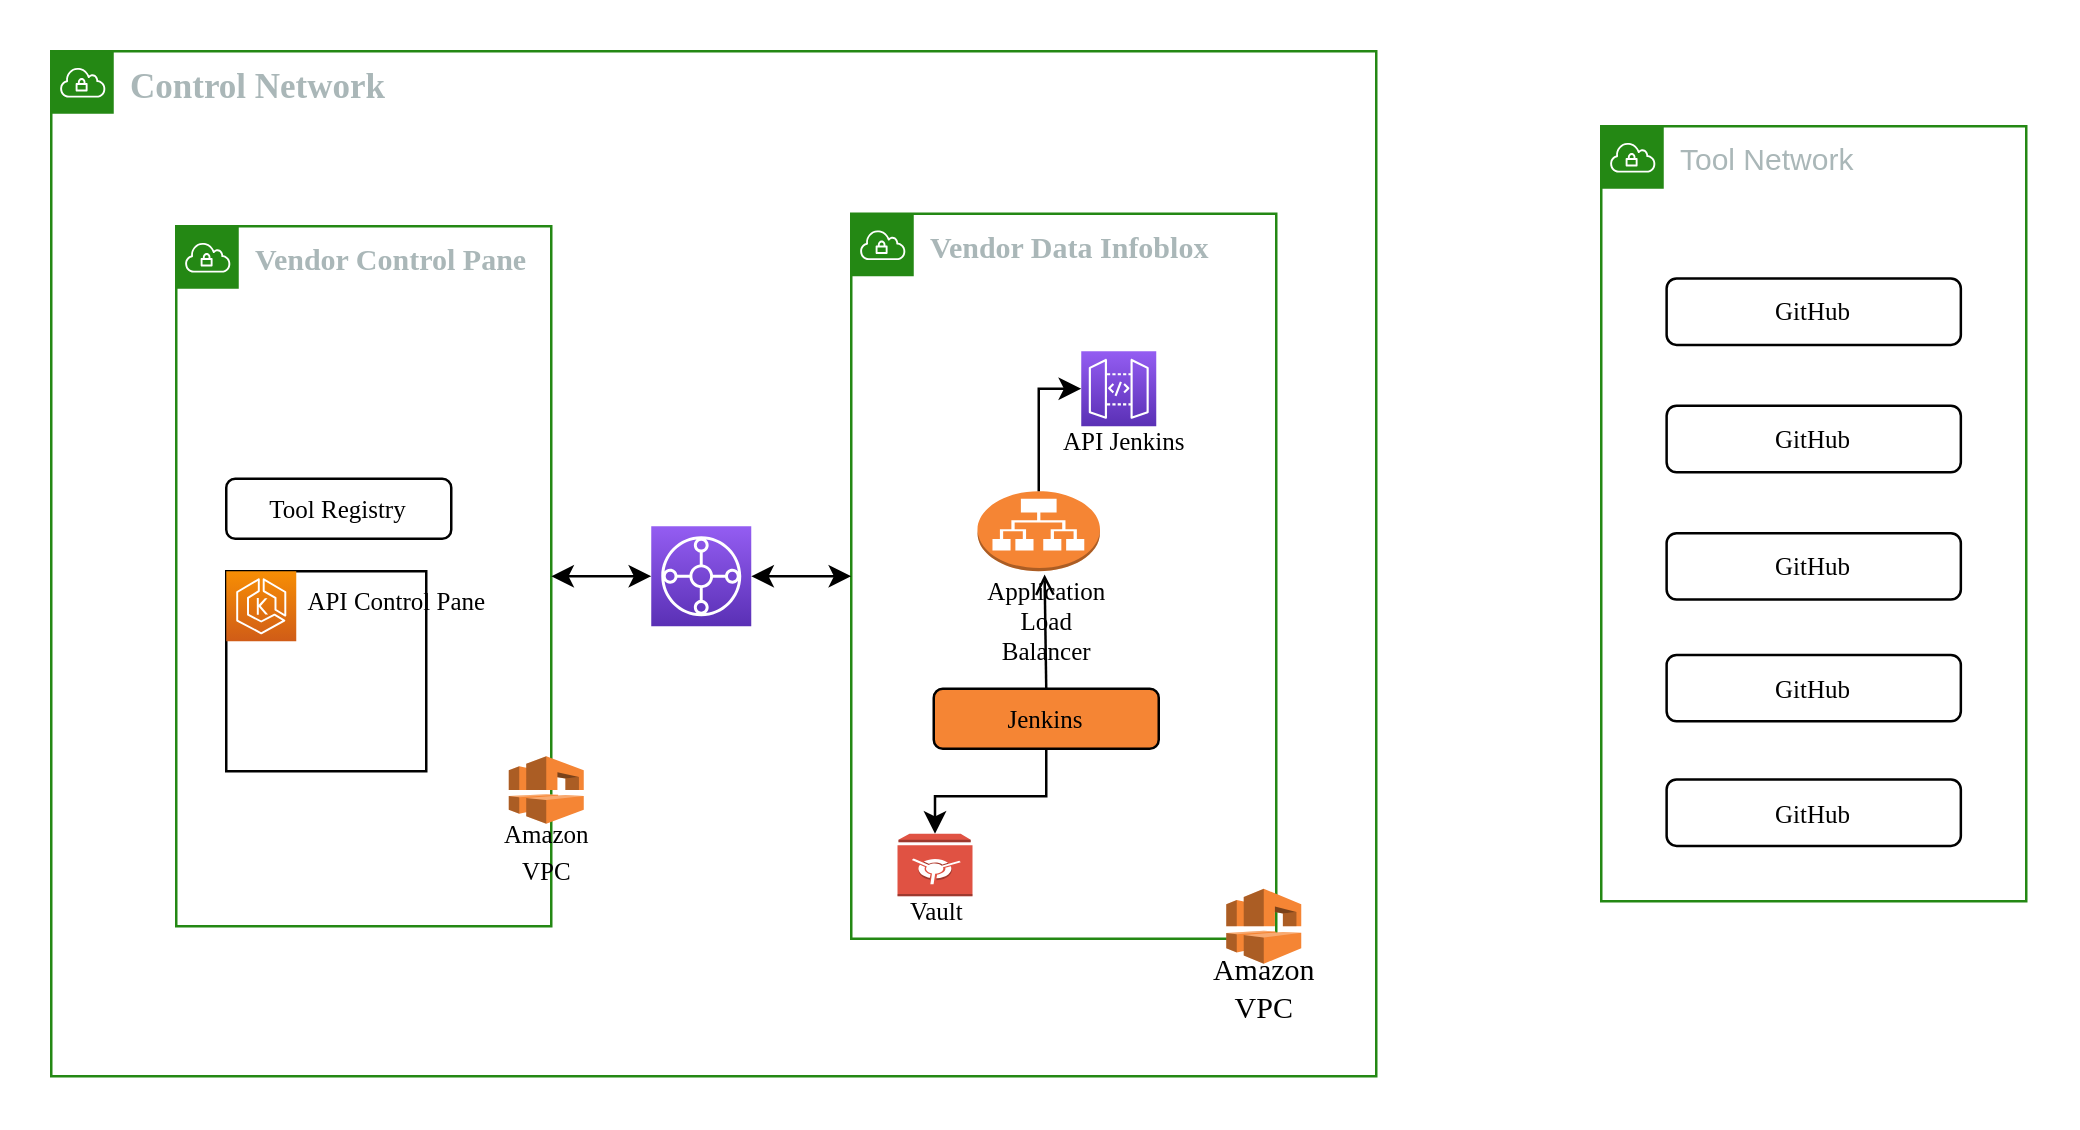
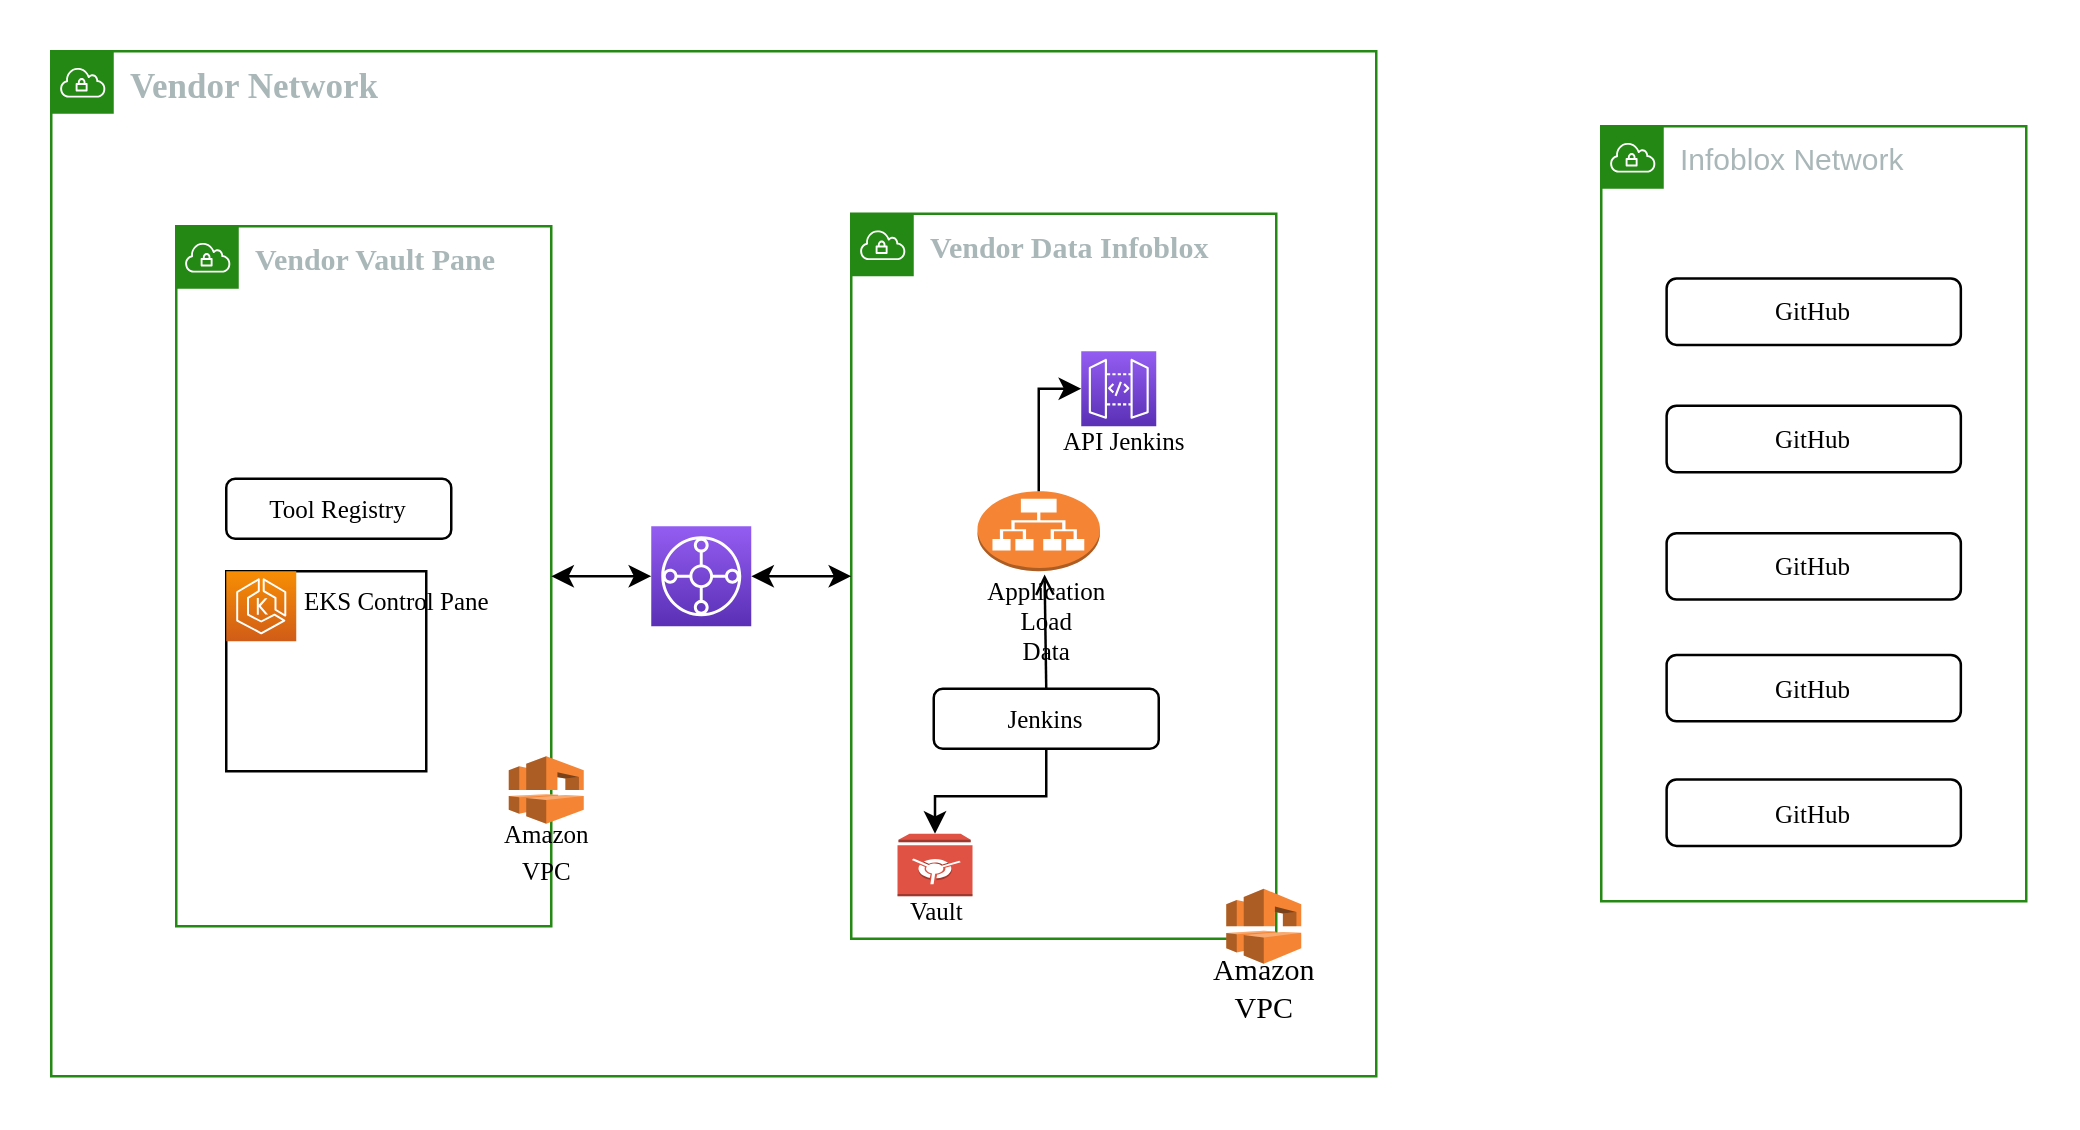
- <mxCell id="2" value="&lt;b&gt;&lt;font style=&quot;font-size: 14px&quot;&gt;Control Network&lt;/font&gt;&lt;/b&gt;" style="points=[[0,0],[0.25,0],[0.5,0],[0.75,0],[1,0],[1,0.25],[1,0.5],[1,0.75],[1,1],[0.75,1],[0.5,1],[0.25,1],[0,1],[0,0.75],[0,0.5],[0,0.25]];outlineConnect=0;gradientColor=none;html=1;whiteSpace=wrap;fontSize=12;fontStyle=0;shape=mxgraph.aws4.group;grIcon=mxgraph.aws4.group_vpc;strokeColor=#248814;fillColor=none;verticalAlign=top;align=left;spacingLeft=30;fontColor=#AAB7B8;dashed=0;fontFamily=Garamond;" vertex="1" parent="1"><mxGeometry x="20" y="20" width="530" height="410" as="geometry" /></mxCell>
+ <mxCell id="2" value="&lt;b&gt;&lt;font style=&quot;font-size: 14px&quot;&gt;Vendor Network&lt;/font&gt;&lt;/b&gt;" style="points=[[0,0],[0.25,0],[0.5,0],[0.75,0],[1,0],[1,0.25],[1,0.5],[1,0.75],[1,1],[0.75,1],[0.5,1],[0.25,1],[0,1],[0,0.75],[0,0.5],[0,0.25]];outlineConnect=0;gradientColor=none;html=1;whiteSpace=wrap;fontSize=12;fontStyle=0;shape=mxgraph.aws4.group;grIcon=mxgraph.aws4.group_vpc;strokeColor=#248814;fillColor=none;verticalAlign=top;align=left;spacingLeft=30;fontColor=#AAB7B8;dashed=0;fontFamily=Garamond;" vertex="1" parent="1"><mxGeometry x="20" y="20" width="530" height="410" as="geometry" /></mxCell>
- <mxCell id="28" value="Tool Network" style="points=[[0,0],[0.25,0],[0.5,0],[0.75,0],[1,0],[1,0.25],[1,0.5],[1,0.75],[1,1],[0.75,1],[0.5,1],[0.25,1],[0,1],[0,0.75],[0,0.5],[0,0.25]];outlineConnect=0;gradientColor=none;html=1;whiteSpace=wrap;fontSize=12;fontStyle=0;shape=mxgraph.aws4.group;grIcon=mxgraph.aws4.group_vpc;strokeColor=#248814;fillColor=none;verticalAlign=top;align=left;spacingLeft=30;fontColor=#AAB7B8;dashed=0;" vertex="1" parent="27"><mxGeometry width="170" height="310" as="geometry" /></mxCell>
+ <mxCell id="28" value="Infoblox Network" style="points=[[0,0],[0.25,0],[0.5,0],[0.75,0],[1,0],[1,0.25],[1,0.5],[1,0.75],[1,1],[0.75,1],[0.5,1],[0.25,1],[0,1],[0,0.75],[0,0.5],[0,0.25]];outlineConnect=0;gradientColor=none;html=1;whiteSpace=wrap;fontSize=12;fontStyle=0;shape=mxgraph.aws4.group;grIcon=mxgraph.aws4.group_vpc;strokeColor=#248814;fillColor=none;verticalAlign=top;align=left;spacingLeft=30;fontColor=#AAB7B8;dashed=0;" vertex="1" parent="27"><mxGeometry width="170" height="310" as="geometry" /></mxCell>
- <mxCell id="3" value="&lt;font face=&quot;Garamond&quot;&gt;&lt;b&gt;Vendor Control Pane&lt;/b&gt;&lt;/font&gt;" style="points=[[0,0],[0.25,0],[0.5,0],[0.75,0],[1,0],[1,0.25],[1,0.5],[1,0.75],[1,1],[0.75,1],[0.5,1],[0.25,1],[0,1],[0,0.75],[0,0.5],[0,0.25]];outlineConnect=0;gradientColor=none;html=1;whiteSpace=wrap;fontSize=12;fontStyle=0;shape=mxgraph.aws4.group;grIcon=mxgraph.aws4.group_vpc;strokeColor=#248814;fillColor=none;verticalAlign=top;align=left;spacingLeft=30;fontColor=#AAB7B8;dashed=0;" vertex="1" parent="1"><mxGeometry x="70" y="90" width="150" height="280" as="geometry" /></mxCell>
+ <mxCell id="3" value="&lt;font face=&quot;Garamond&quot;&gt;&lt;b&gt;Vendor Vault Pane&lt;/b&gt;&lt;/font&gt;" style="points=[[0,0],[0.25,0],[0.5,0],[0.75,0],[1,0],[1,0.25],[1,0.5],[1,0.75],[1,1],[0.75,1],[0.5,1],[0.25,1],[0,1],[0,0.75],[0,0.5],[0,0.25]];outlineConnect=0;gradientColor=none;html=1;whiteSpace=wrap;fontSize=12;fontStyle=0;shape=mxgraph.aws4.group;grIcon=mxgraph.aws4.group_vpc;strokeColor=#248814;fillColor=none;verticalAlign=top;align=left;spacingLeft=30;fontColor=#AAB7B8;dashed=0;" vertex="1" parent="1"><mxGeometry x="70" y="90" width="150" height="280" as="geometry" /></mxCell>
- <mxCell id="19" value="API Control Pane" style="text;html=1;align=center;verticalAlign=middle;resizable=0;points=[];autosize=1;strokeColor=none;fillColor=none;fontSize=10;fontFamily=Garamond;" vertex="1" parent="1"><mxGeometry x="113" y="230" width="90" height="20" as="geometry" /></mxCell>
+ <mxCell id="19" value="EKS Control Pane" style="text;html=1;align=center;verticalAlign=middle;resizable=0;points=[];autosize=1;strokeColor=none;fillColor=none;fontSize=10;fontFamily=Garamond;" vertex="1" parent="1"><mxGeometry x="113" y="230" width="90" height="20" as="geometry" /></mxCell>
- <mxCell id="14" value="&lt;font style=&quot;font-size: 10px&quot;&gt;Application&lt;br&gt;Load&lt;br&gt;Balancer&lt;/font&gt;" style="text;html=1;align=center;verticalAlign=middle;resizable=0;points=[];autosize=1;strokeColor=none;fillColor=none;fontSize=10;fontFamily=Garamond;" vertex="1" parent="1"><mxGeometry x="388" y="228" width="60" height="40" as="geometry" /></mxCell>
+ <mxCell id="14" value="&lt;font style=&quot;font-size: 10px&quot;&gt;Application&lt;br&gt;Load&lt;br&gt;Data&lt;/font&gt;" style="text;html=1;align=center;verticalAlign=middle;resizable=0;points=[];autosize=1;strokeColor=none;fillColor=none;fontSize=10;fontFamily=Garamond;" vertex="1" parent="1"><mxGeometry x="388" y="228" width="60" height="40" as="geometry" /></mxCell>
- <mxCell id="22" value="Jenkins" style="rounded=1;whiteSpace=wrap;html=1;fontFamily=Garamond;fontSize=10;fillColor=#f58534;" vertex="1" parent="1"><mxGeometry x="373" y="275" width="90" height="24" as="geometry" /></mxCell>
+ <mxCell id="22" value="Jenkins" style="rounded=1;whiteSpace=wrap;html=1;fontFamily=Garamond;fontSize=10;" vertex="1" parent="1"><mxGeometry x="373" y="275" width="90" height="24" as="geometry" /></mxCell>
